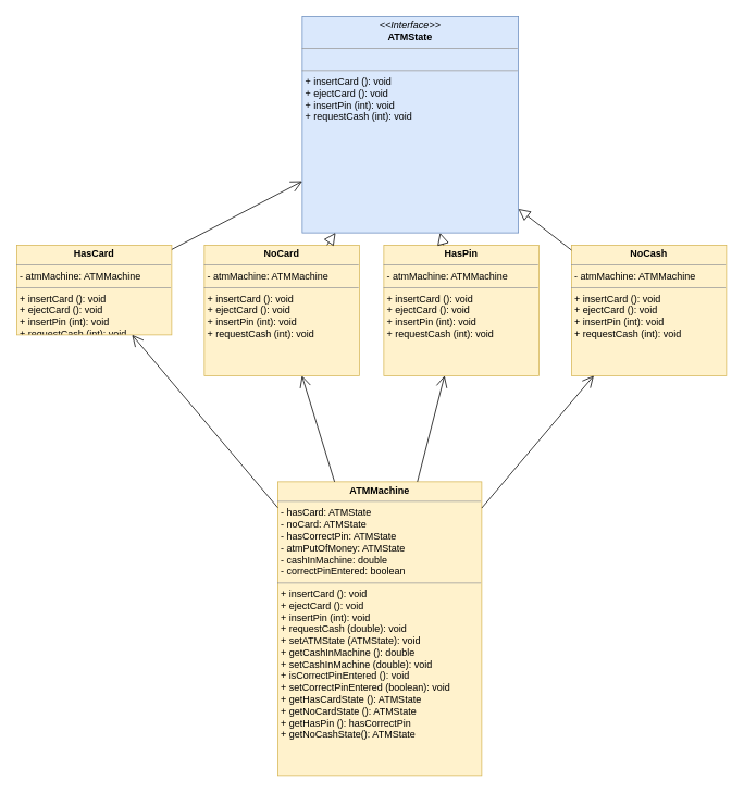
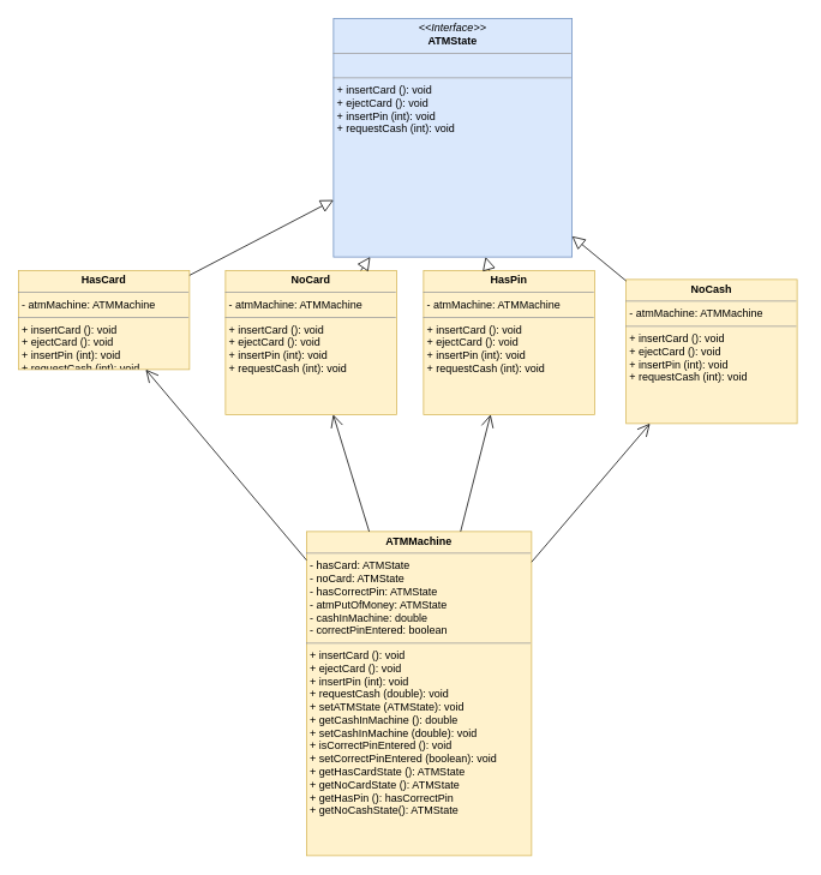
- <mxCell id="8" value="" style="endArrow=open;endFill=0;endSize=12;html=1;rounded=0;fontColor=#000000;" edge="1" parent="1" source="4" target="2"><mxGeometry width="160" relative="1" as="geometry"><mxPoint x="140" y="220" as="sourcePoint" /><mxPoint x="300" y="220" as="targetPoint" /></mxGeometry></mxCell>
+ <mxCell id="8" value="" style="endArrow=block;endFill=0;endSize=12;html=1;rounded=0;fontColor=#000000;" edge="1" parent="1" source="4" target="2"><mxGeometry width="160" relative="1" as="geometry"><mxPoint x="140" y="220" as="sourcePoint" /><mxPoint x="300" y="220" as="targetPoint" /></mxGeometry></mxCell>
- <mxCell id="7" value="&lt;p style=&quot;margin:0px;margin-top:4px;text-align:center;&quot;&gt;&lt;b&gt;NoCash&lt;/b&gt;&lt;/p&gt;&lt;hr size=&quot;1&quot;&gt;&lt;p style=&quot;margin:0px;margin-left:4px;&quot;&gt;- atmMachine: ATMMachine&lt;/p&gt;&lt;hr size=&quot;1&quot;&gt;&lt;p style=&quot;margin:0px;margin-left:4px;&quot;&gt;+ insertCard (): void&lt;br&gt;+ ejectCard (): void&lt;br&gt;+ insertPin (int): void&lt;/p&gt;&lt;p style=&quot;margin:0px;margin-left:4px;&quot;&gt;+ requestCash (int): void&lt;/p&gt;&lt;p style=&quot;margin:0px;margin-left:4px;&quot;&gt;&lt;br&gt;&lt;/p&gt;" style="verticalAlign=top;align=left;overflow=fill;fontSize=12;fontFamily=Helvetica;html=1;fillColor=#fff2cc;strokeColor=#d6b656;fontColor=#000000;" vertex="1" parent="1"><mxGeometry x="700" y="300" width="190" height="160" as="geometry" /></mxCell>
+ <mxCell id="7" value="&lt;p style=&quot;margin:0px;margin-top:4px;text-align:center;&quot;&gt;&lt;b&gt;NoCash&lt;/b&gt;&lt;/p&gt;&lt;hr size=&quot;1&quot;&gt;&lt;p style=&quot;margin:0px;margin-left:4px;&quot;&gt;- atmMachine: ATMMachine&lt;/p&gt;&lt;hr size=&quot;1&quot;&gt;&lt;p style=&quot;margin:0px;margin-left:4px;&quot;&gt;+ insertCard (): void&lt;br&gt;+ ejectCard (): void&lt;br&gt;+ insertPin (int): void&lt;/p&gt;&lt;p style=&quot;margin:0px;margin-left:4px;&quot;&gt;+ requestCash (int): void&lt;/p&gt;&lt;p style=&quot;margin:0px;margin-left:4px;&quot;&gt;&lt;br&gt;&lt;/p&gt;" style="verticalAlign=top;align=left;overflow=fill;fontSize=12;fontFamily=Helvetica;html=1;fillColor=#fff2cc;strokeColor=#d6b656;fontColor=#000000;" vertex="1" parent="1"><mxGeometry x="695" y="310" width="190" height="160" as="geometry" /></mxCell>
